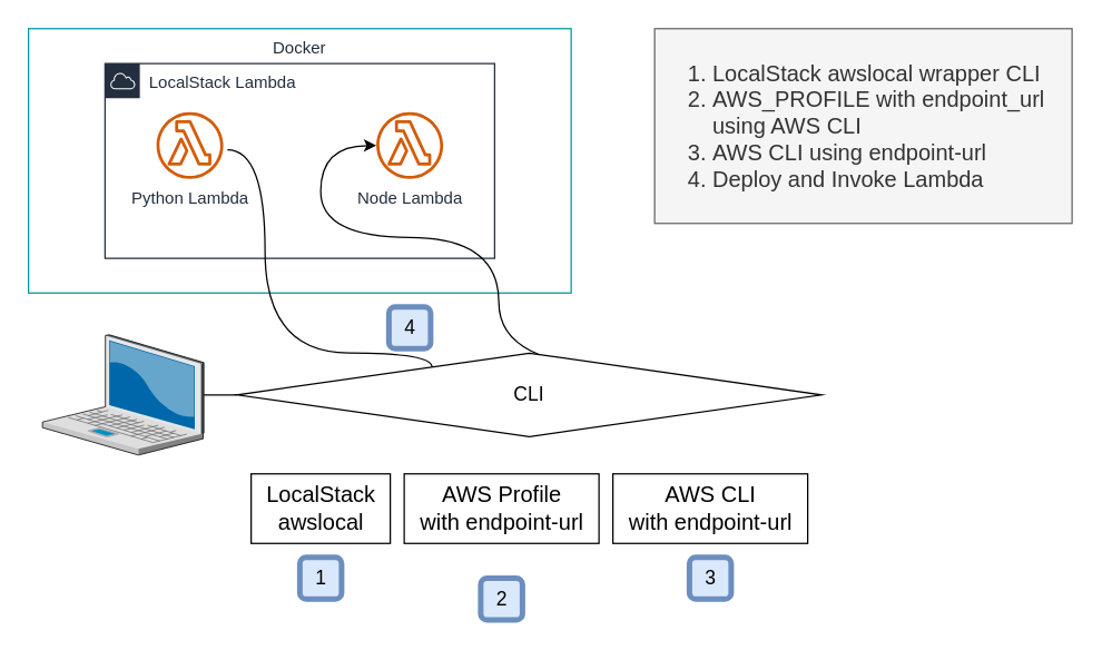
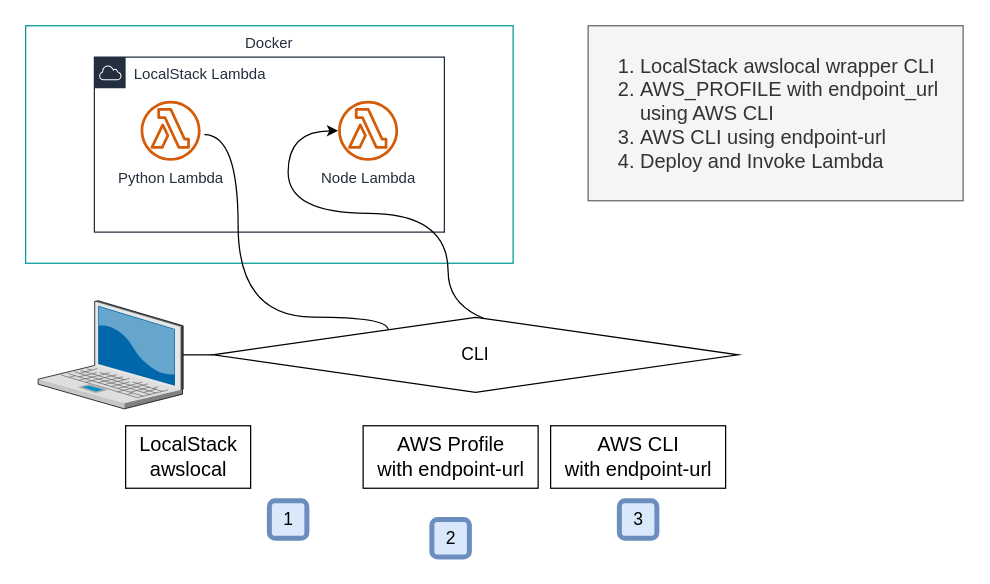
- <mxCell id="18" value="&lt;font style=&quot;font-size: 14px;&quot;&gt;4&lt;/font&gt;" style="text;html=1;align=center;verticalAlign=middle;resizable=0;points=[];autosize=1;strokeColor=#6c8ebf;fillColor=#dae8fc;strokeWidth=4;rounded=1;glass=0;shadow=0;" vertex="1" parent="1"><mxGeometry x="279" y="220" width="30" height="30" as="geometry" /></mxCell>
- <mxCell id="13" value="&lt;font style=&quot;font-size: 16px;&quot;&gt;LocalStack&lt;br&gt;awslocal&lt;/font&gt;" style="text;html=1;align=center;verticalAlign=middle;resizable=0;points=[];autosize=1;strokeColor=default;" vertex="1" parent="1"><mxGeometry x="180" y="340" width="100" height="50" as="geometry" /></mxCell>
+ <mxCell id="13" value="&lt;font style=&quot;font-size: 16px;&quot;&gt;LocalStack&lt;br&gt;awslocal&lt;/font&gt;" style="text;html=1;align=center;verticalAlign=middle;resizable=0;points=[];autosize=1;strokeColor=default;" vertex="1" parent="1"><mxGeometry x="100" y="340" width="100" height="50" as="geometry" /></mxCell>
